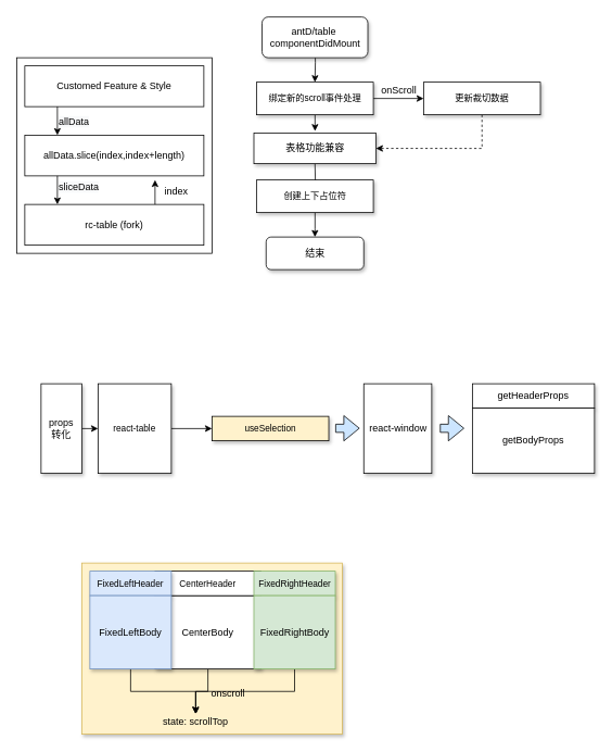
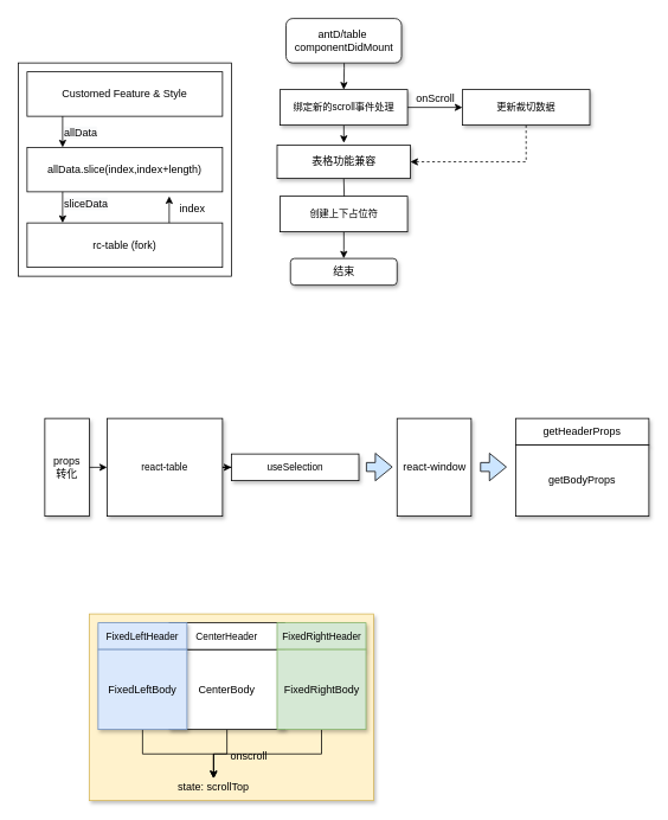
- <mxCell id="26" value="结束" style="rounded=1;whiteSpace=wrap;html=1;shadow=1;" vertex="1" parent="1"><mxGeometry x="326.5" y="290" width="120" height="40" as="geometry" /></mxCell>
+ <mxCell id="26" value="结束" style="rounded=1;whiteSpace=wrap;html=1;shadow=1;" vertex="1" parent="1"><mxGeometry x="326.5" y="290" width="120" height="30" as="geometry" /></mxCell>
- <mxCell id="33" value="&lt;span style=&quot;font-size: 11px&quot;&gt;react-table&lt;/span&gt;" style="rounded=0;whiteSpace=wrap;html=1;shadow=1;" vertex="1" parent="1"><mxGeometry x="120" y="470" width="90" height="110" as="geometry" /></mxCell>
+ <mxCell id="33" value="&lt;span style=&quot;font-size: 11px&quot;&gt;react-table&lt;/span&gt;" style="rounded=0;whiteSpace=wrap;html=1;shadow=1;" vertex="1" parent="1"><mxGeometry x="120" y="470" width="130" height="110" as="geometry" /></mxCell>
- <mxCell id="34" value="&lt;span style=&quot;font-size: 11px&quot;&gt;useSelection&lt;/span&gt;" style="rounded=0;whiteSpace=wrap;html=1;shadow=1;fillColor=#fff2cc;" vertex="1" parent="1"><mxGeometry x="260" y="510" width="143.5" height="30" as="geometry" /></mxCell>
+ <mxCell id="34" value="&lt;span style=&quot;font-size: 11px&quot;&gt;useSelection&lt;/span&gt;" style="rounded=0;whiteSpace=wrap;html=1;shadow=1;" vertex="1" parent="1"><mxGeometry x="260" y="510" width="143.5" height="30" as="geometry" /></mxCell>
